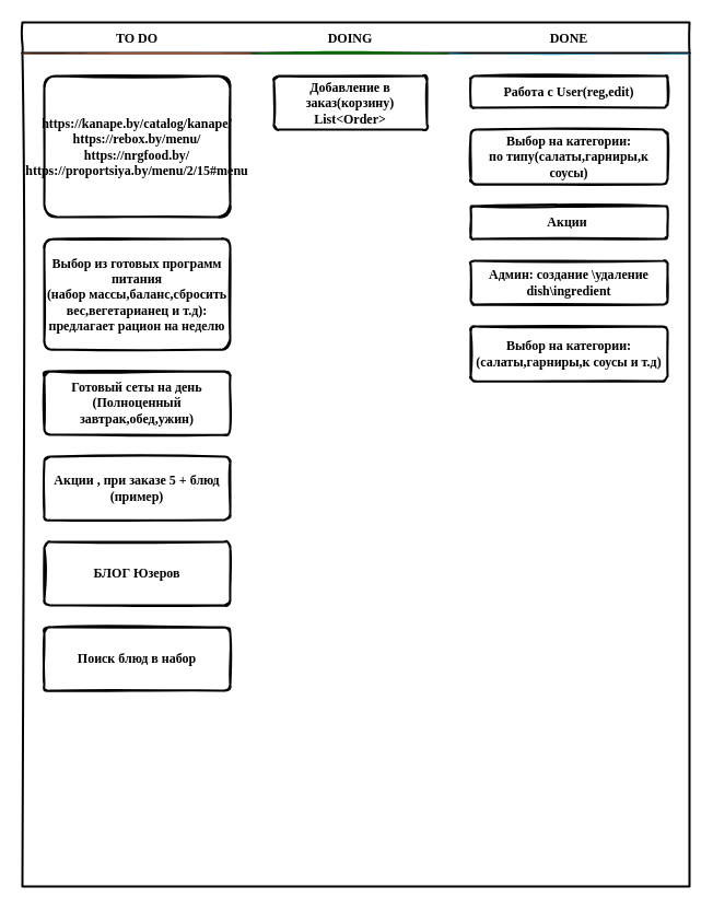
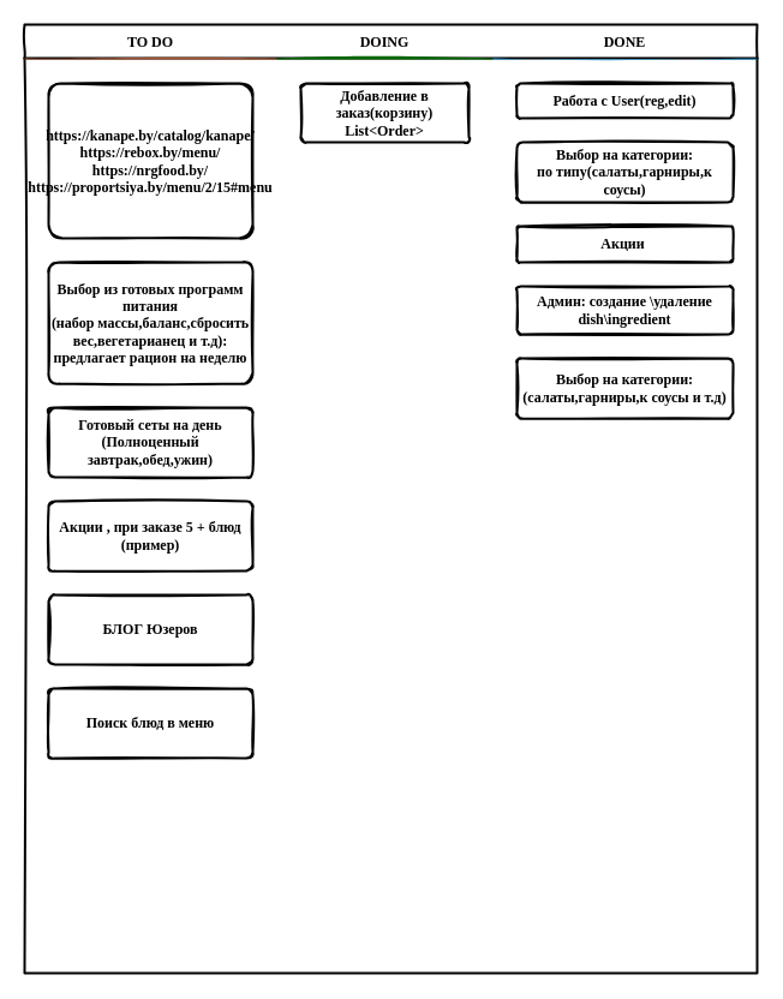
- <mxCell id="9" value="Поиск блюд в набор" style="whiteSpace=wrap;html=1;strokeWidth=2;fontStyle=1;spacingTop=0;rounded=1;arcSize=9;points=[];sketch=1;fontFamily=Permanent Marker;hachureGap=8;fillWeight=1;" parent="3" vertex="1"><mxGeometry x="20" y="525" width="170" height="58" as="geometry" /></mxCell>
+ <mxCell id="9" value="Поиск блюд в меню" style="whiteSpace=wrap;html=1;strokeWidth=2;fontStyle=1;spacingTop=0;rounded=1;arcSize=9;points=[];sketch=1;fontFamily=Permanent Marker;hachureGap=8;fillWeight=1;" parent="3" vertex="1"><mxGeometry x="20" y="525" width="170" height="58" as="geometry" /></mxCell>
